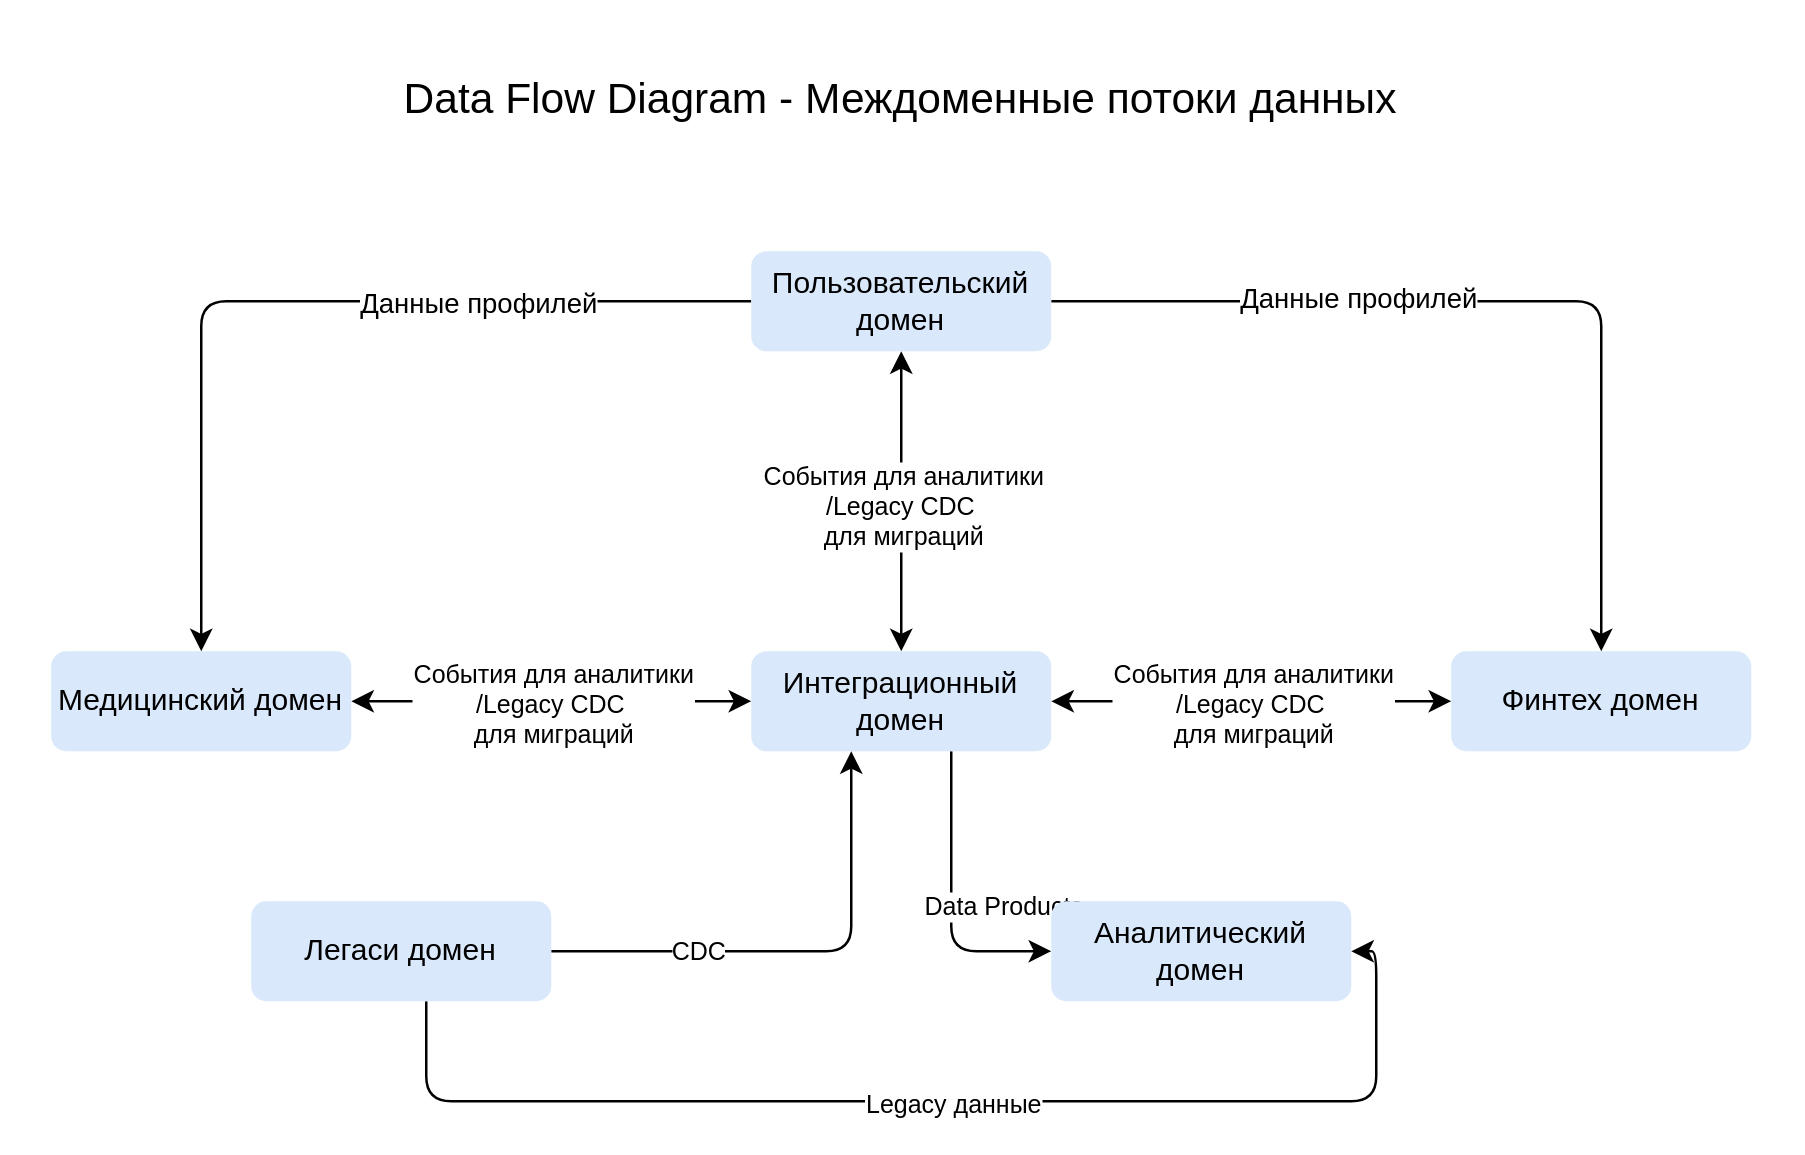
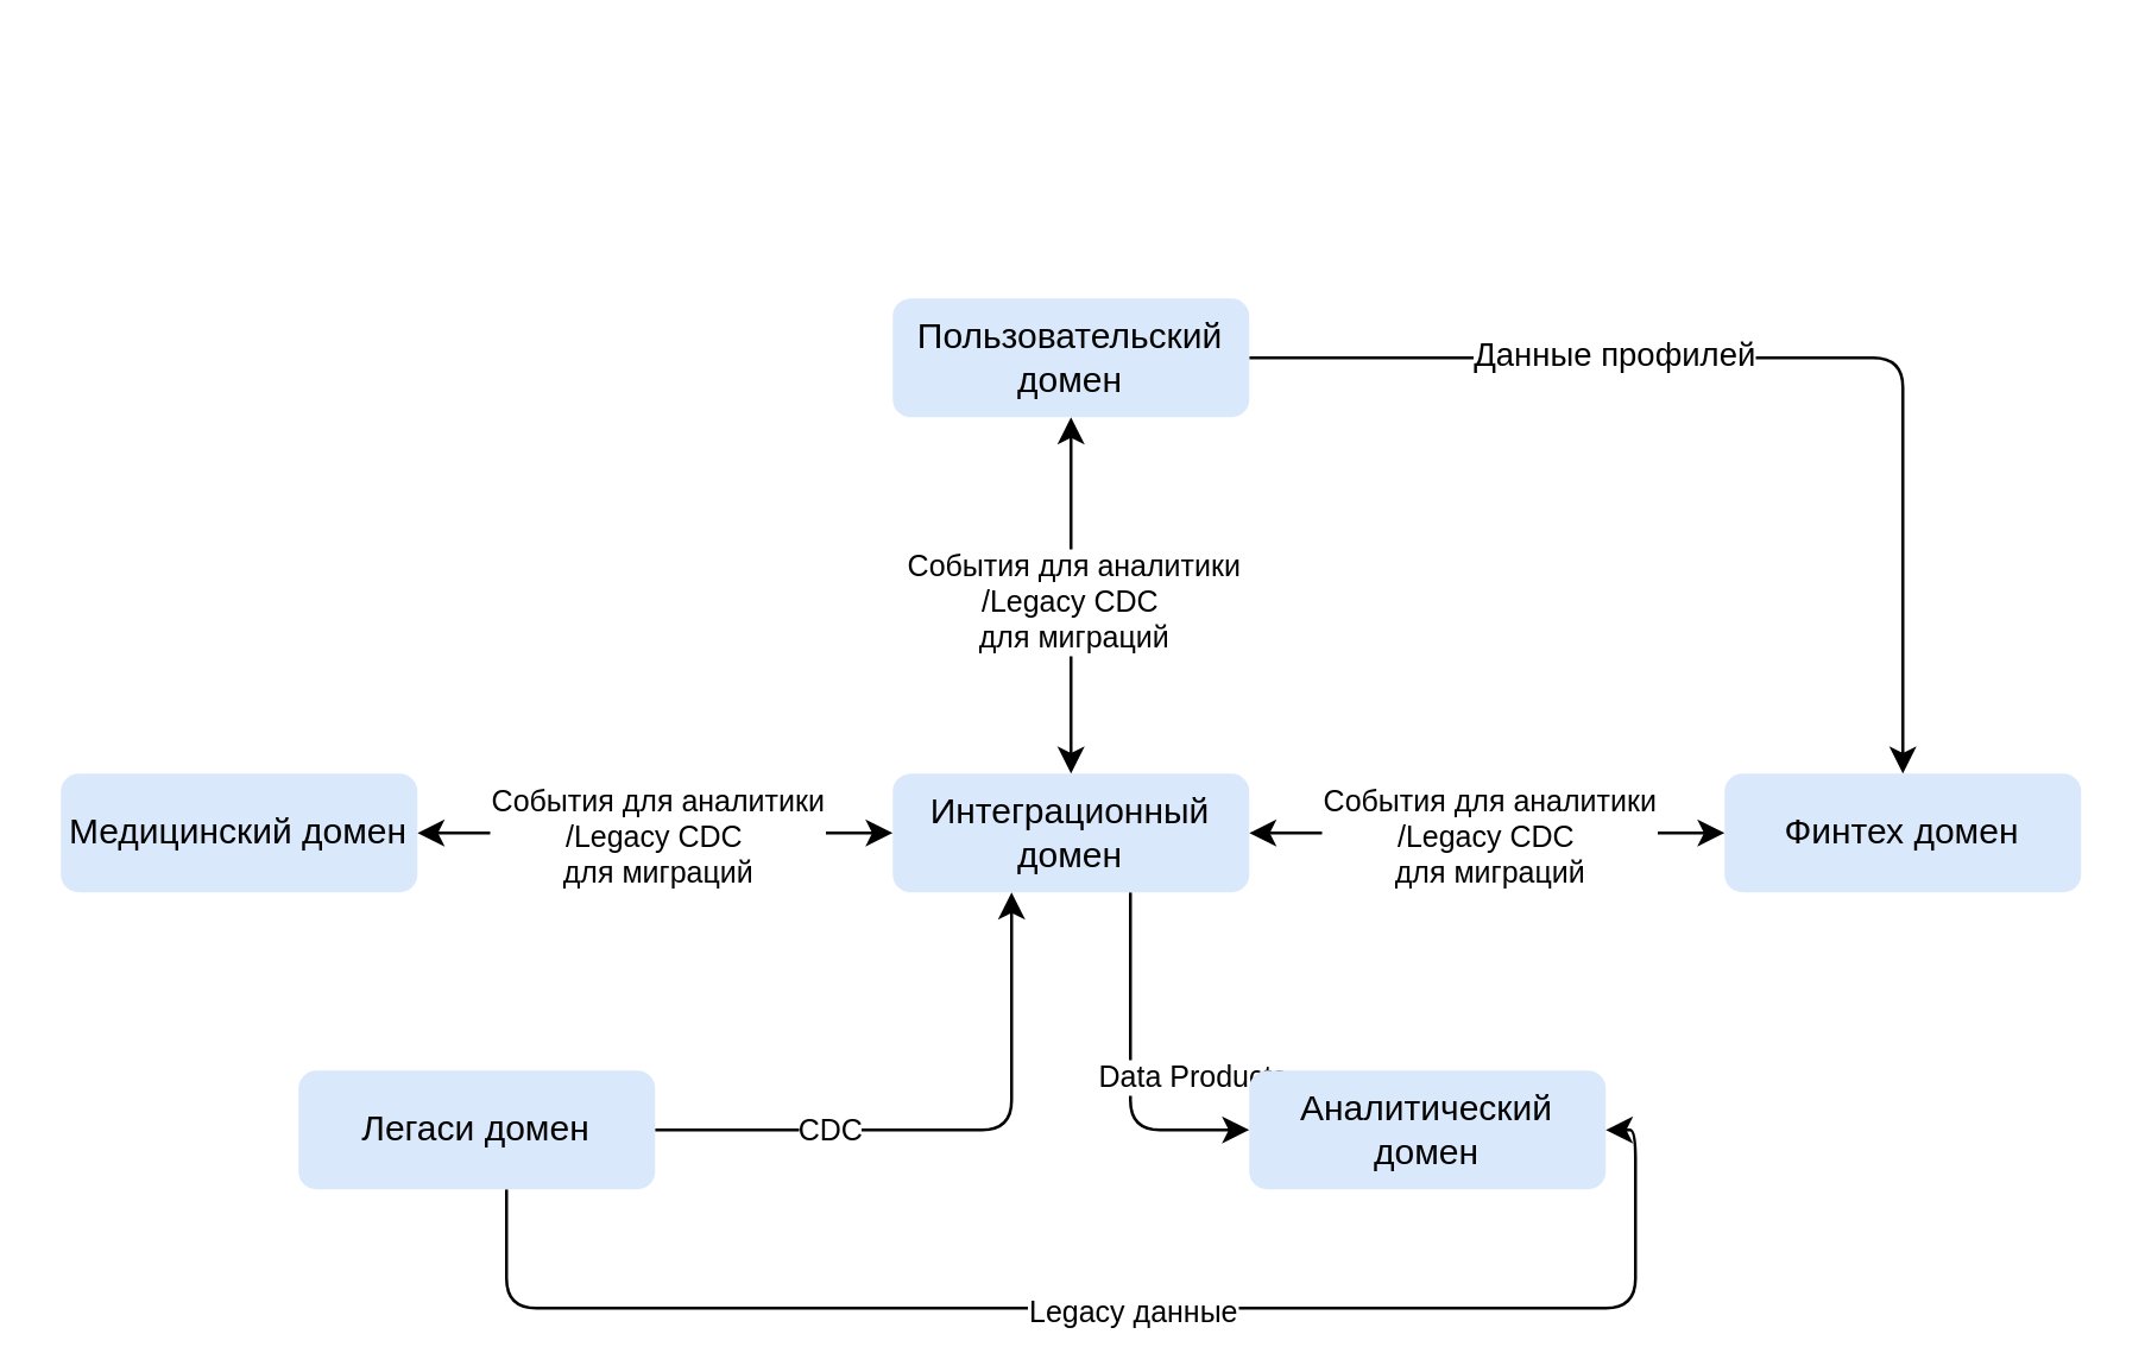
- <mxCell id="19" value="Data Flow Diagram - Междоменные потоки данных" style="text;html=1;align=center;verticalAlign=middle;whiteSpace=wrap;rounded=0;fontFamily=Helvetica;fontSize=17;fontColor=default;labelBackgroundColor=default;" vertex="1" parent="1"><mxGeometry x="140" y="20" width="440" height="40" as="geometry" /></mxCell>
- <mxCell id="12" style="edgeStyle=orthogonalEdgeStyle;rounded=1;orthogonalLoop=1;jettySize=auto;html=1;curved=0;" edge="1" parent="1" source="18" target="7"><mxGeometry relative="1" as="geometry" /></mxCell>
- <mxCell id="13" value="Данные профилей" style="edgeLabel;html=1;align=center;verticalAlign=middle;resizable=0;points=[];fontFamily=Helvetica;fontSize=11;fontColor=default;labelBackgroundColor=default;" vertex="1" connectable="0" parent="12"><mxGeometry x="-0.515" y="1" relative="1" as="geometry"><mxPoint x="-23" y="-1" as="offset" /></mxGeometry></mxCell>
